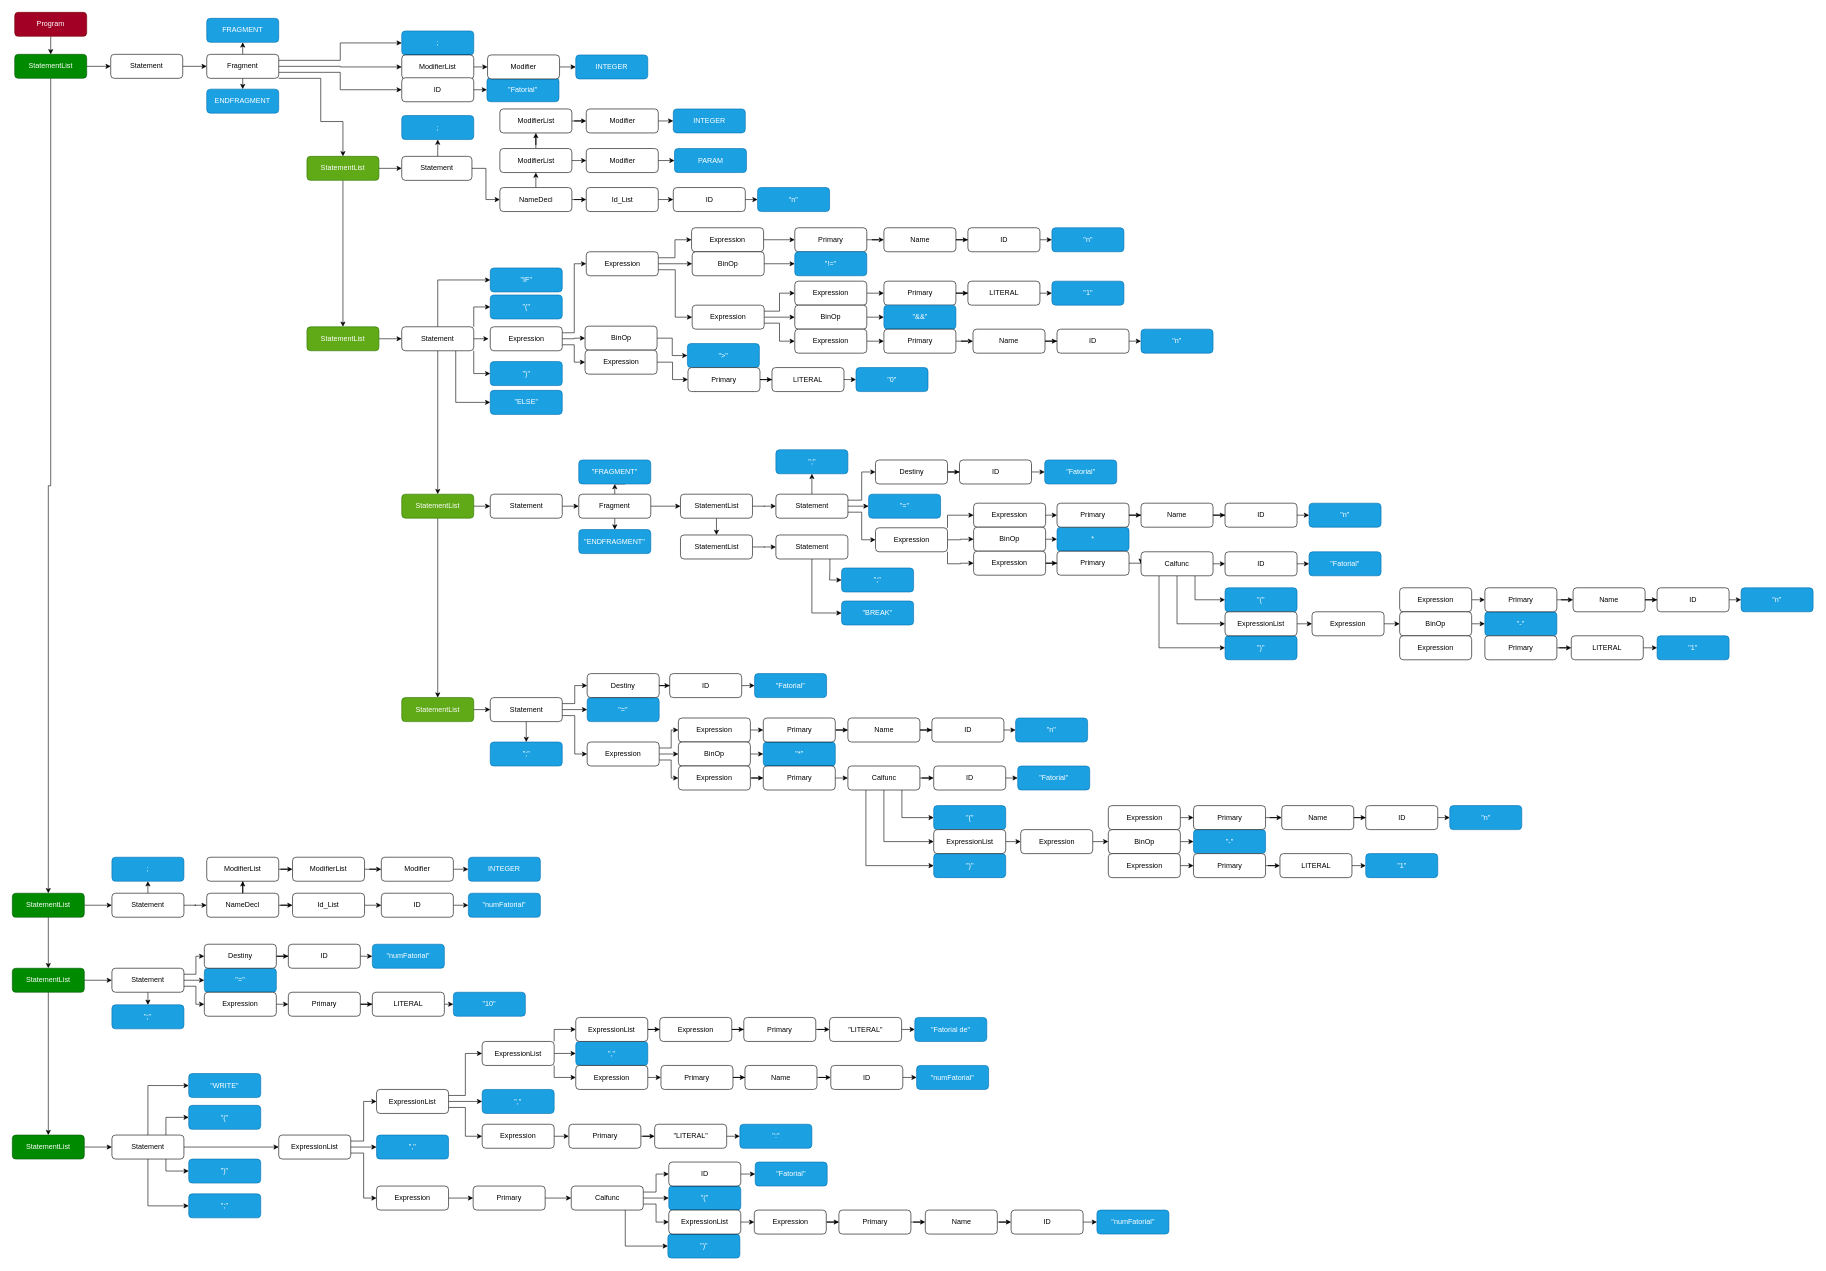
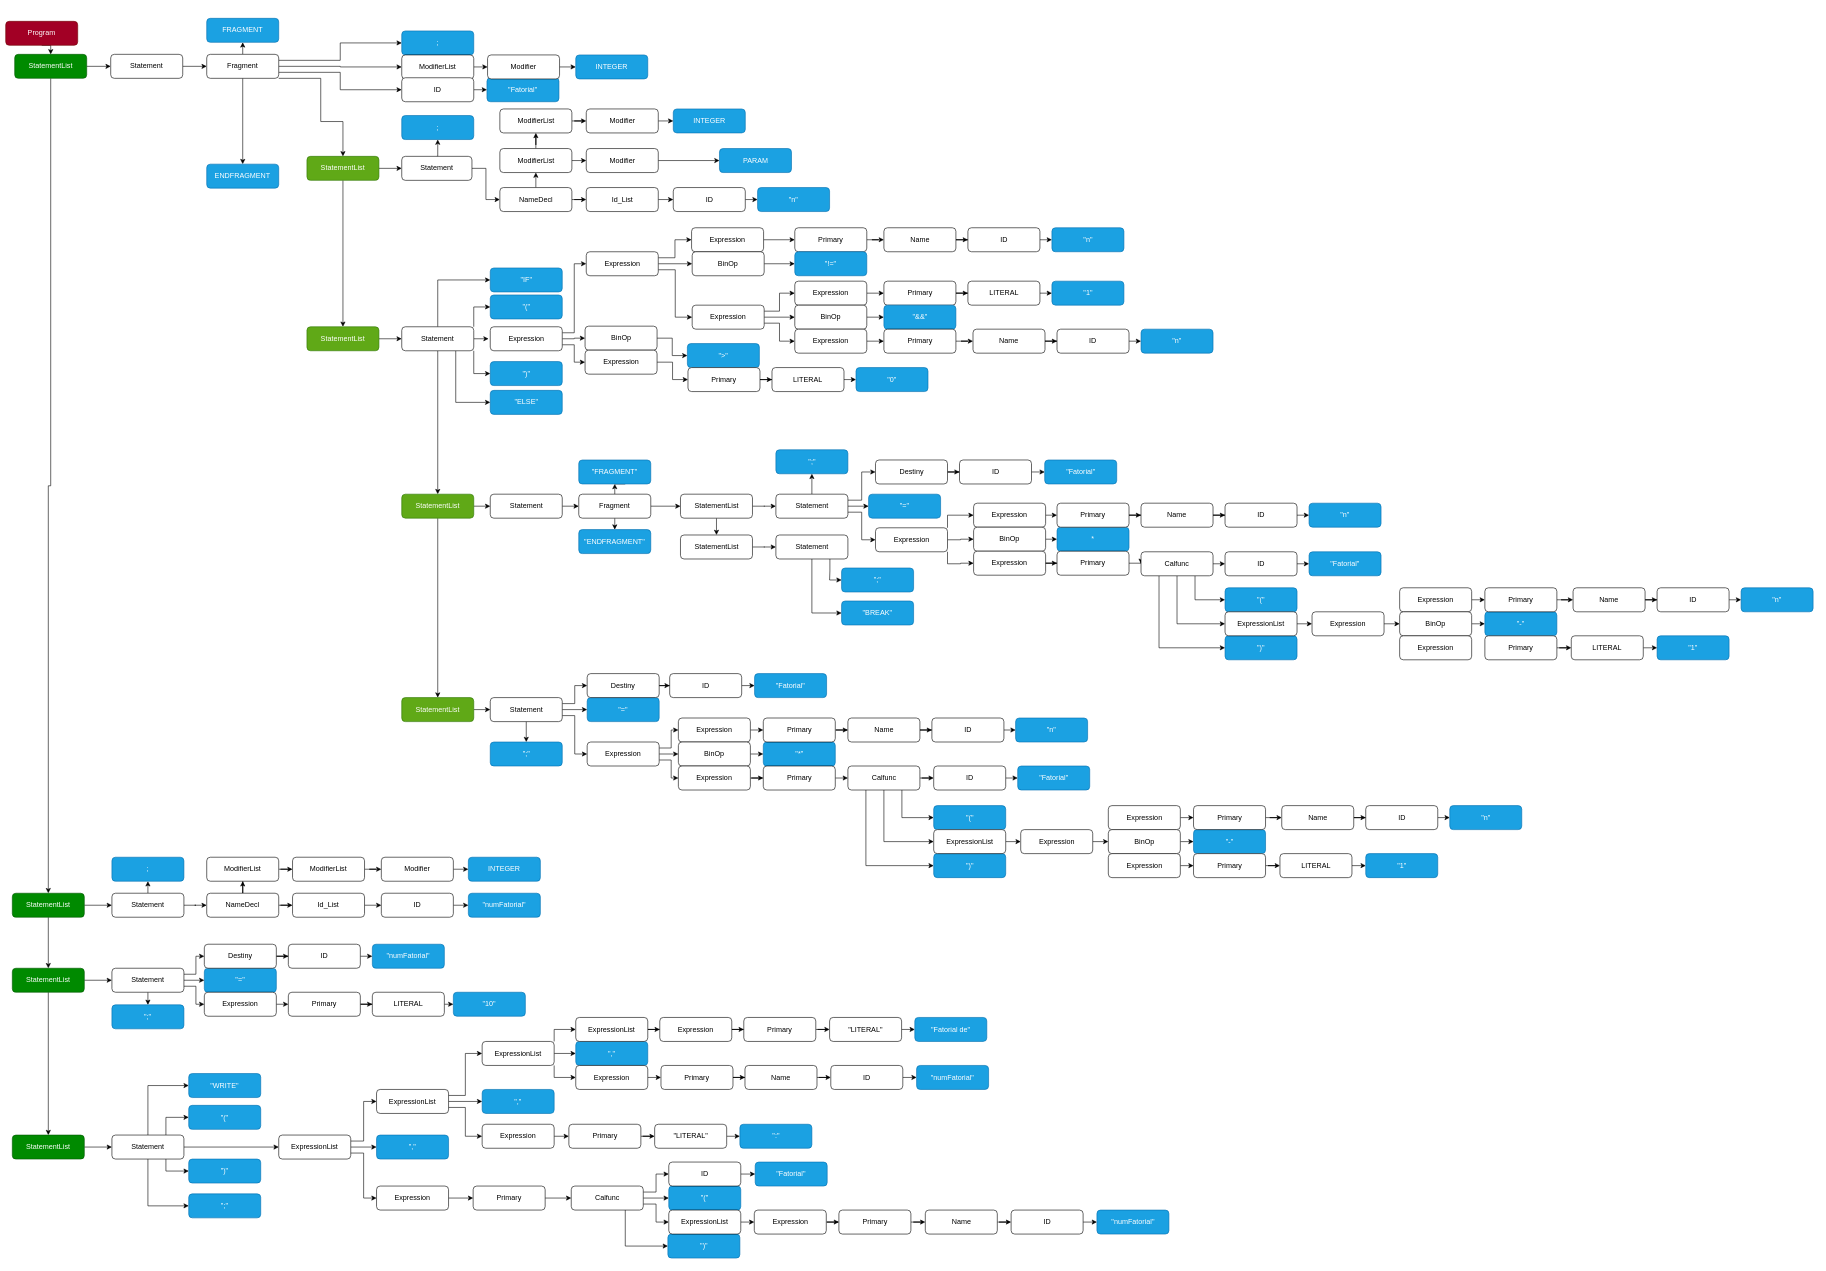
- <mxCell id="3" value="Program" style="rounded=1;whiteSpace=wrap;html=1;fontSize=12;glass=0;strokeWidth=1;shadow=0;fillColor=#a20025;fontColor=#ffffff;strokeColor=#6F0000;" vertex="1" parent="1"><mxGeometry x="24" y="20" width="120" height="40" as="geometry" /></mxCell>
+ <mxCell id="3" value="Program" style="rounded=1;whiteSpace=wrap;html=1;fontSize=12;glass=0;strokeWidth=1;shadow=0;fillColor=#a20025;fontColor=#ffffff;strokeColor=#6F0000;" vertex="1" parent="1"><mxGeometry x="9" y="35" width="120" height="40" as="geometry" /></mxCell>
- <mxCell id="188" value="ENDFRAGMENT" style="rounded=1;whiteSpace=wrap;html=1;fontSize=12;glass=0;strokeWidth=1;shadow=0;fillColor=#1ba1e2;fontColor=#ffffff;strokeColor=#006EAF;" vertex="1" parent="1"><mxGeometry x="344" y="148" width="120" height="40" as="geometry" /></mxCell>
+ <mxCell id="188" value="ENDFRAGMENT" style="rounded=1;whiteSpace=wrap;html=1;fontSize=12;glass=0;strokeWidth=1;shadow=0;fillColor=#1ba1e2;fontColor=#ffffff;strokeColor=#006EAF;" vertex="1" parent="1"><mxGeometry x="344" y="273" width="120" height="40" as="geometry" /></mxCell>
- <mxCell id="12" value="PARAM" style="rounded=1;whiteSpace=wrap;html=1;fontSize=12;glass=0;strokeWidth=1;shadow=0;fillColor=#1ba1e2;fontColor=#ffffff;strokeColor=#006EAF;" vertex="1" parent="1"><mxGeometry x="1123.5" y="247" width="120" height="40" as="geometry" /></mxCell>
+ <mxCell id="12" value="PARAM" style="rounded=1;whiteSpace=wrap;html=1;fontSize=12;glass=0;strokeWidth=1;shadow=0;fillColor=#1ba1e2;fontColor=#ffffff;strokeColor=#006EAF;" vertex="1" parent="1"><mxGeometry x="1198.5" y="247" width="120" height="40" as="geometry" /></mxCell>
